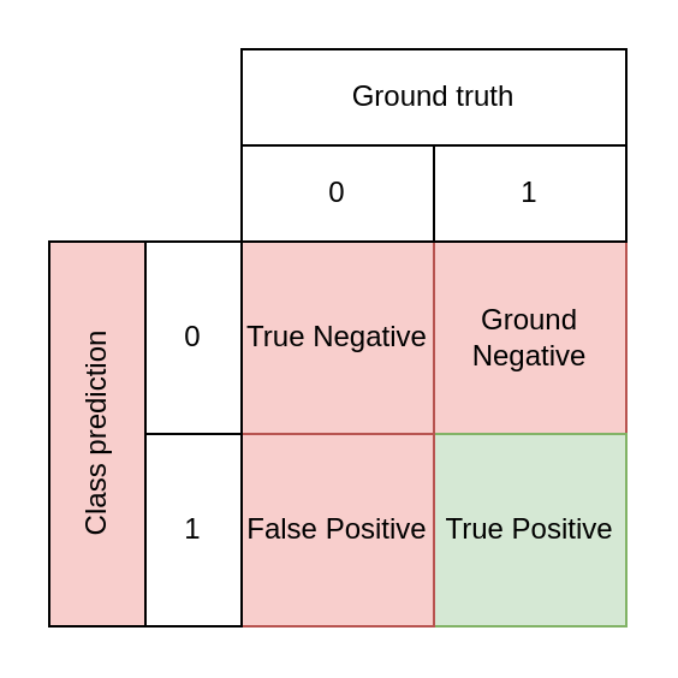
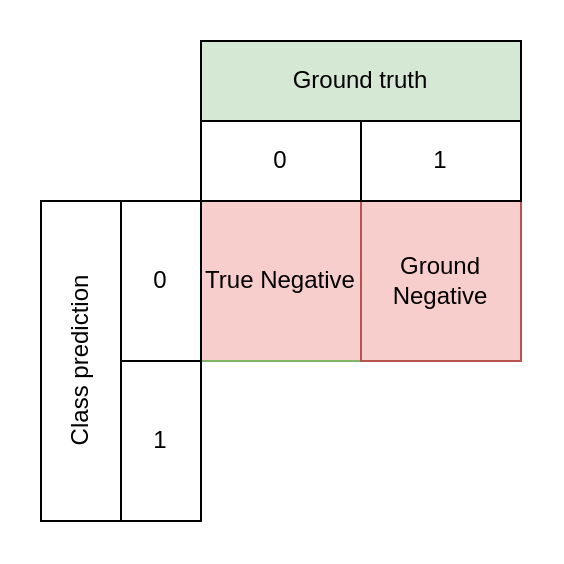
- <mxCell id="3" value="Ground truth" style="rounded=0;whiteSpace=wrap;html=1;shadow=0;horizontal=1;rotation=0;" vertex="1" parent="1"><mxGeometry x="100" y="20" width="160" height="40" as="geometry" /></mxCell>
+ <mxCell id="3" value="Ground truth" style="rounded=0;whiteSpace=wrap;html=1;shadow=0;horizontal=1;rotation=0;fillColor=#d5e8d4;" vertex="1" parent="1"><mxGeometry x="100" y="20" width="160" height="40" as="geometry" /></mxCell>
- <mxCell id="2" value="Class prediction" style="rounded=0;whiteSpace=wrap;html=1;shadow=0;horizontal=0;fillColor=#f8cecc;" vertex="1" parent="1"><mxGeometry x="20" y="100" width="40" height="160" as="geometry" /></mxCell>
+ <mxCell id="2" value="Class prediction" style="rounded=0;whiteSpace=wrap;html=1;shadow=0;horizontal=0;" vertex="1" parent="1"><mxGeometry x="20" y="100" width="40" height="160" as="geometry" /></mxCell>
- <mxCell id="7" value="False Positive" style="rounded=0;whiteSpace=wrap;html=1;shadow=0;fillColor=#f8cecc;strokeColor=#b85450;" vertex="1" parent="1"><mxGeometry x="100" y="180" width="80" height="80" as="geometry" /></mxCell>
- <mxCell id="6" value="True Positive" style="rounded=0;whiteSpace=wrap;html=1;shadow=0;fillColor=#d5e8d4;strokeColor=#82b366;" vertex="1" parent="1"><mxGeometry x="180" y="180" width="80" height="80" as="geometry" /></mxCell>
